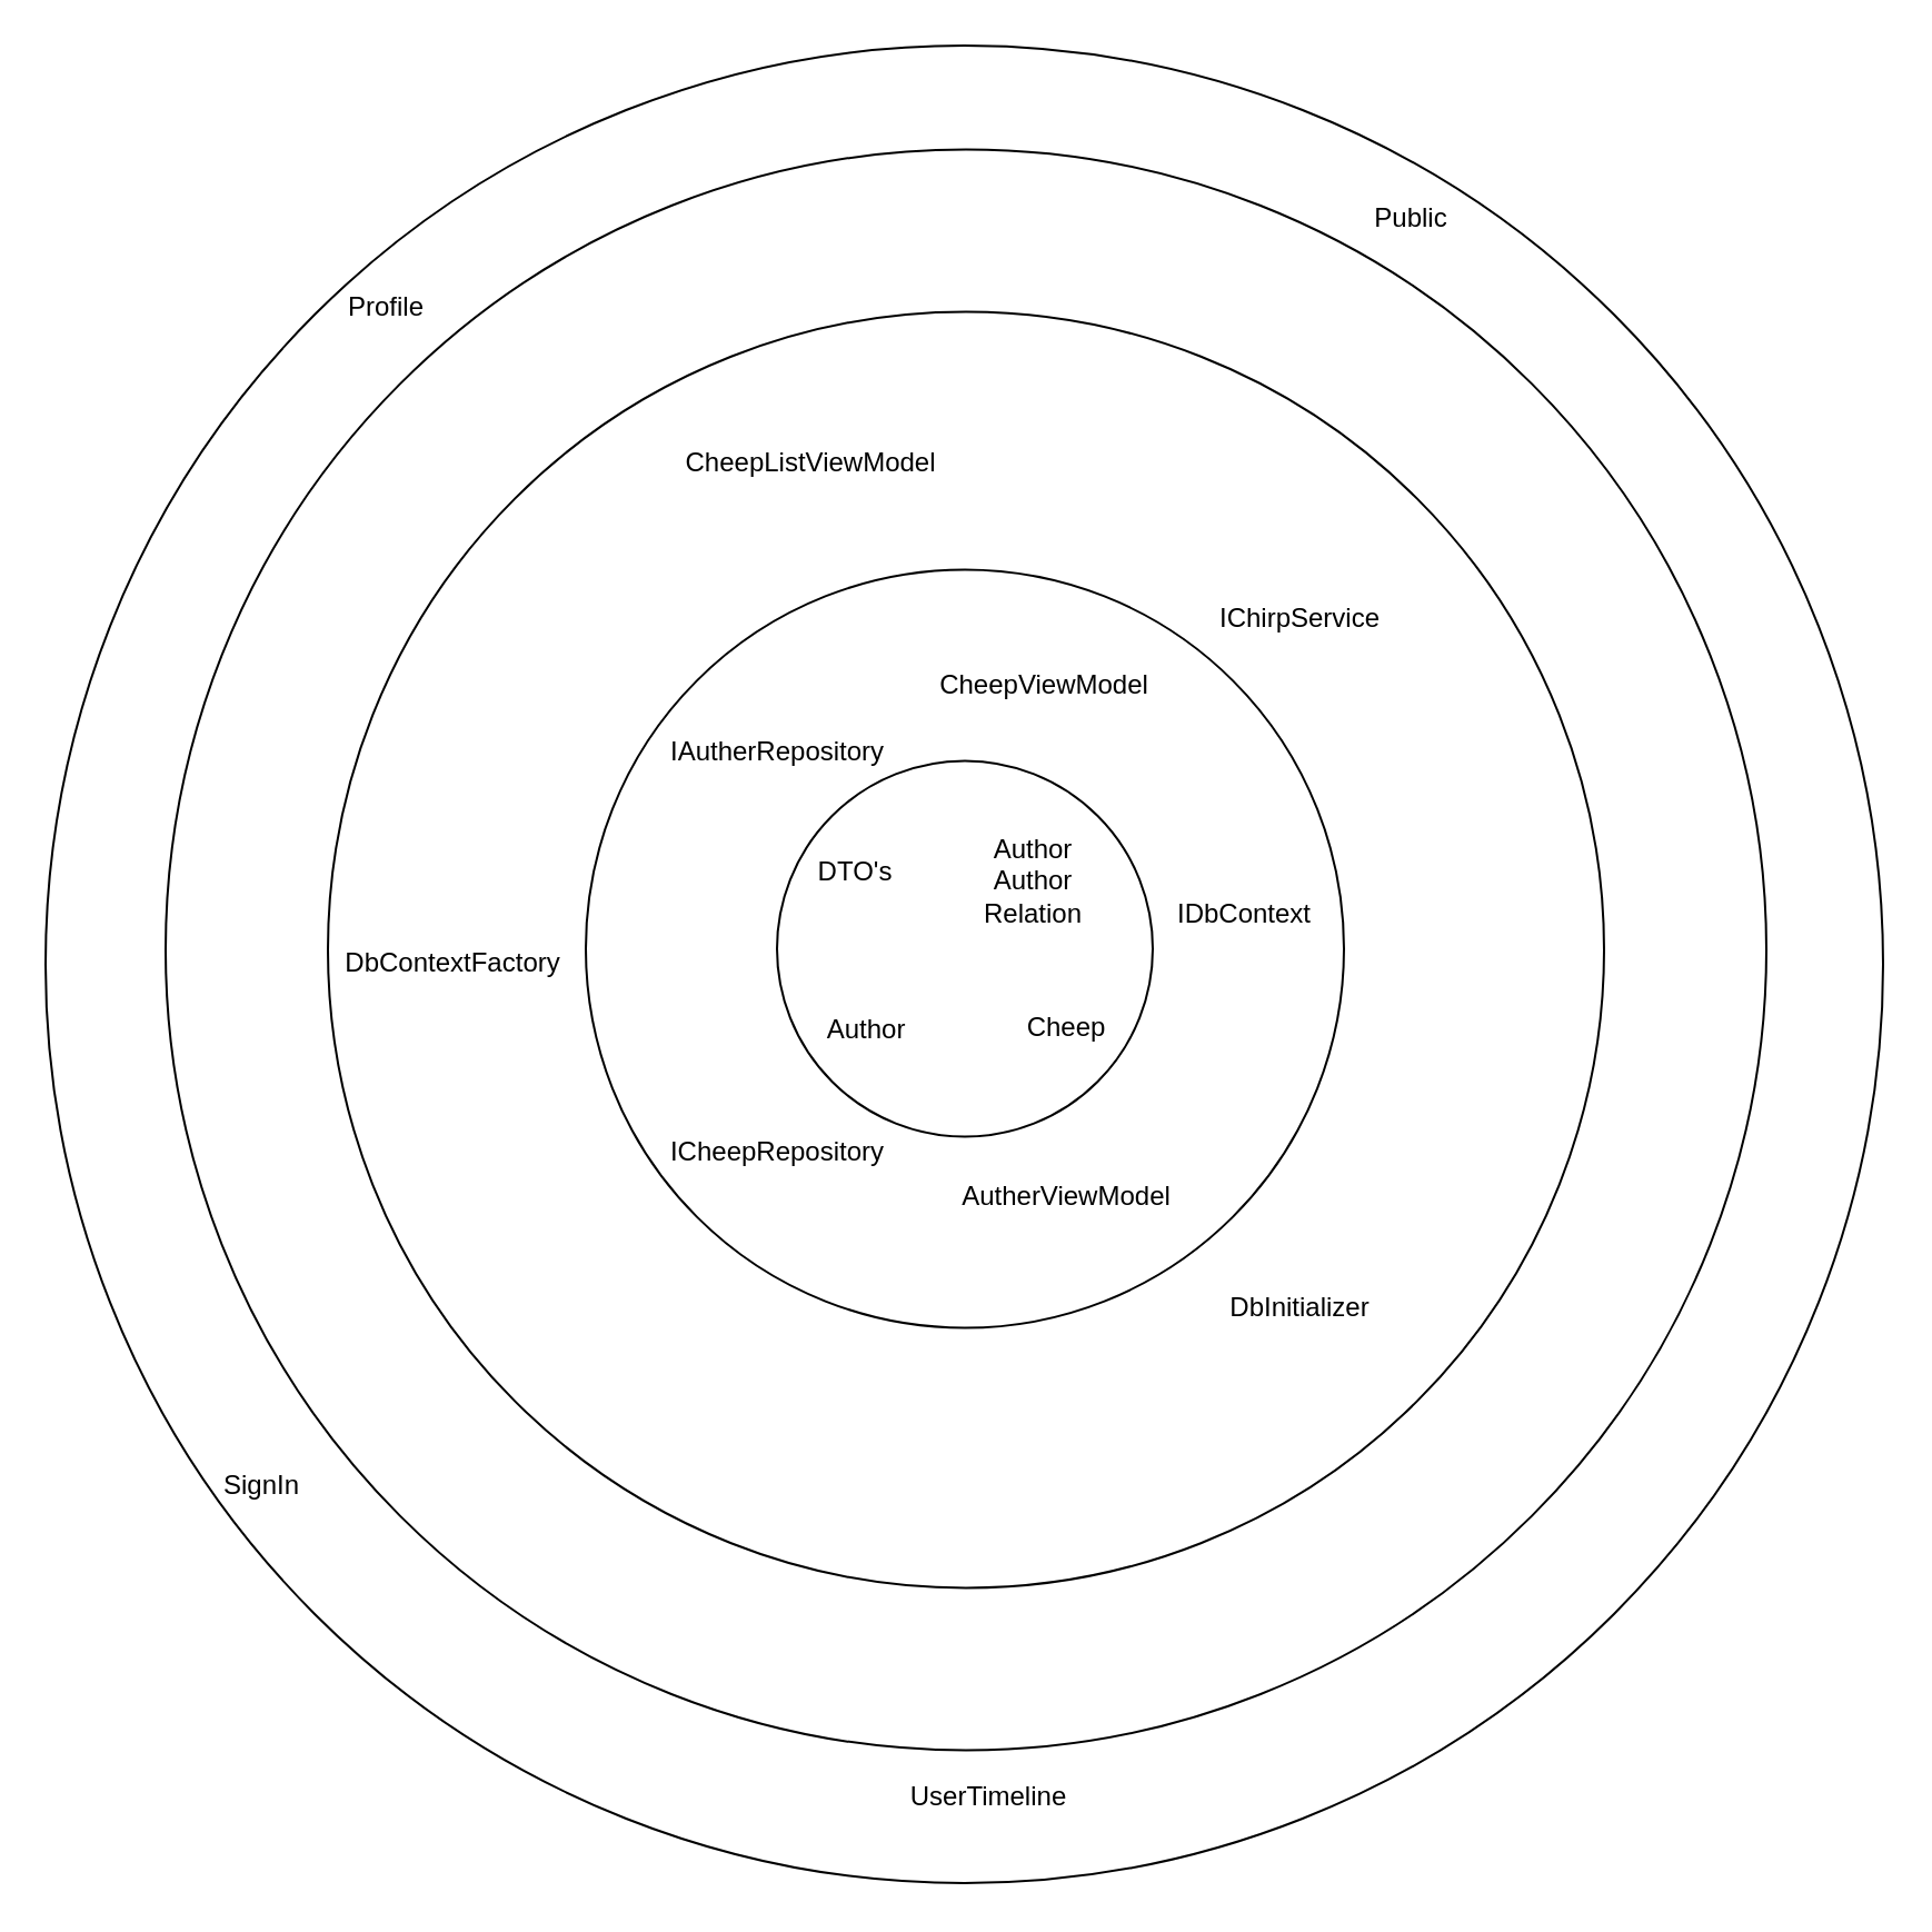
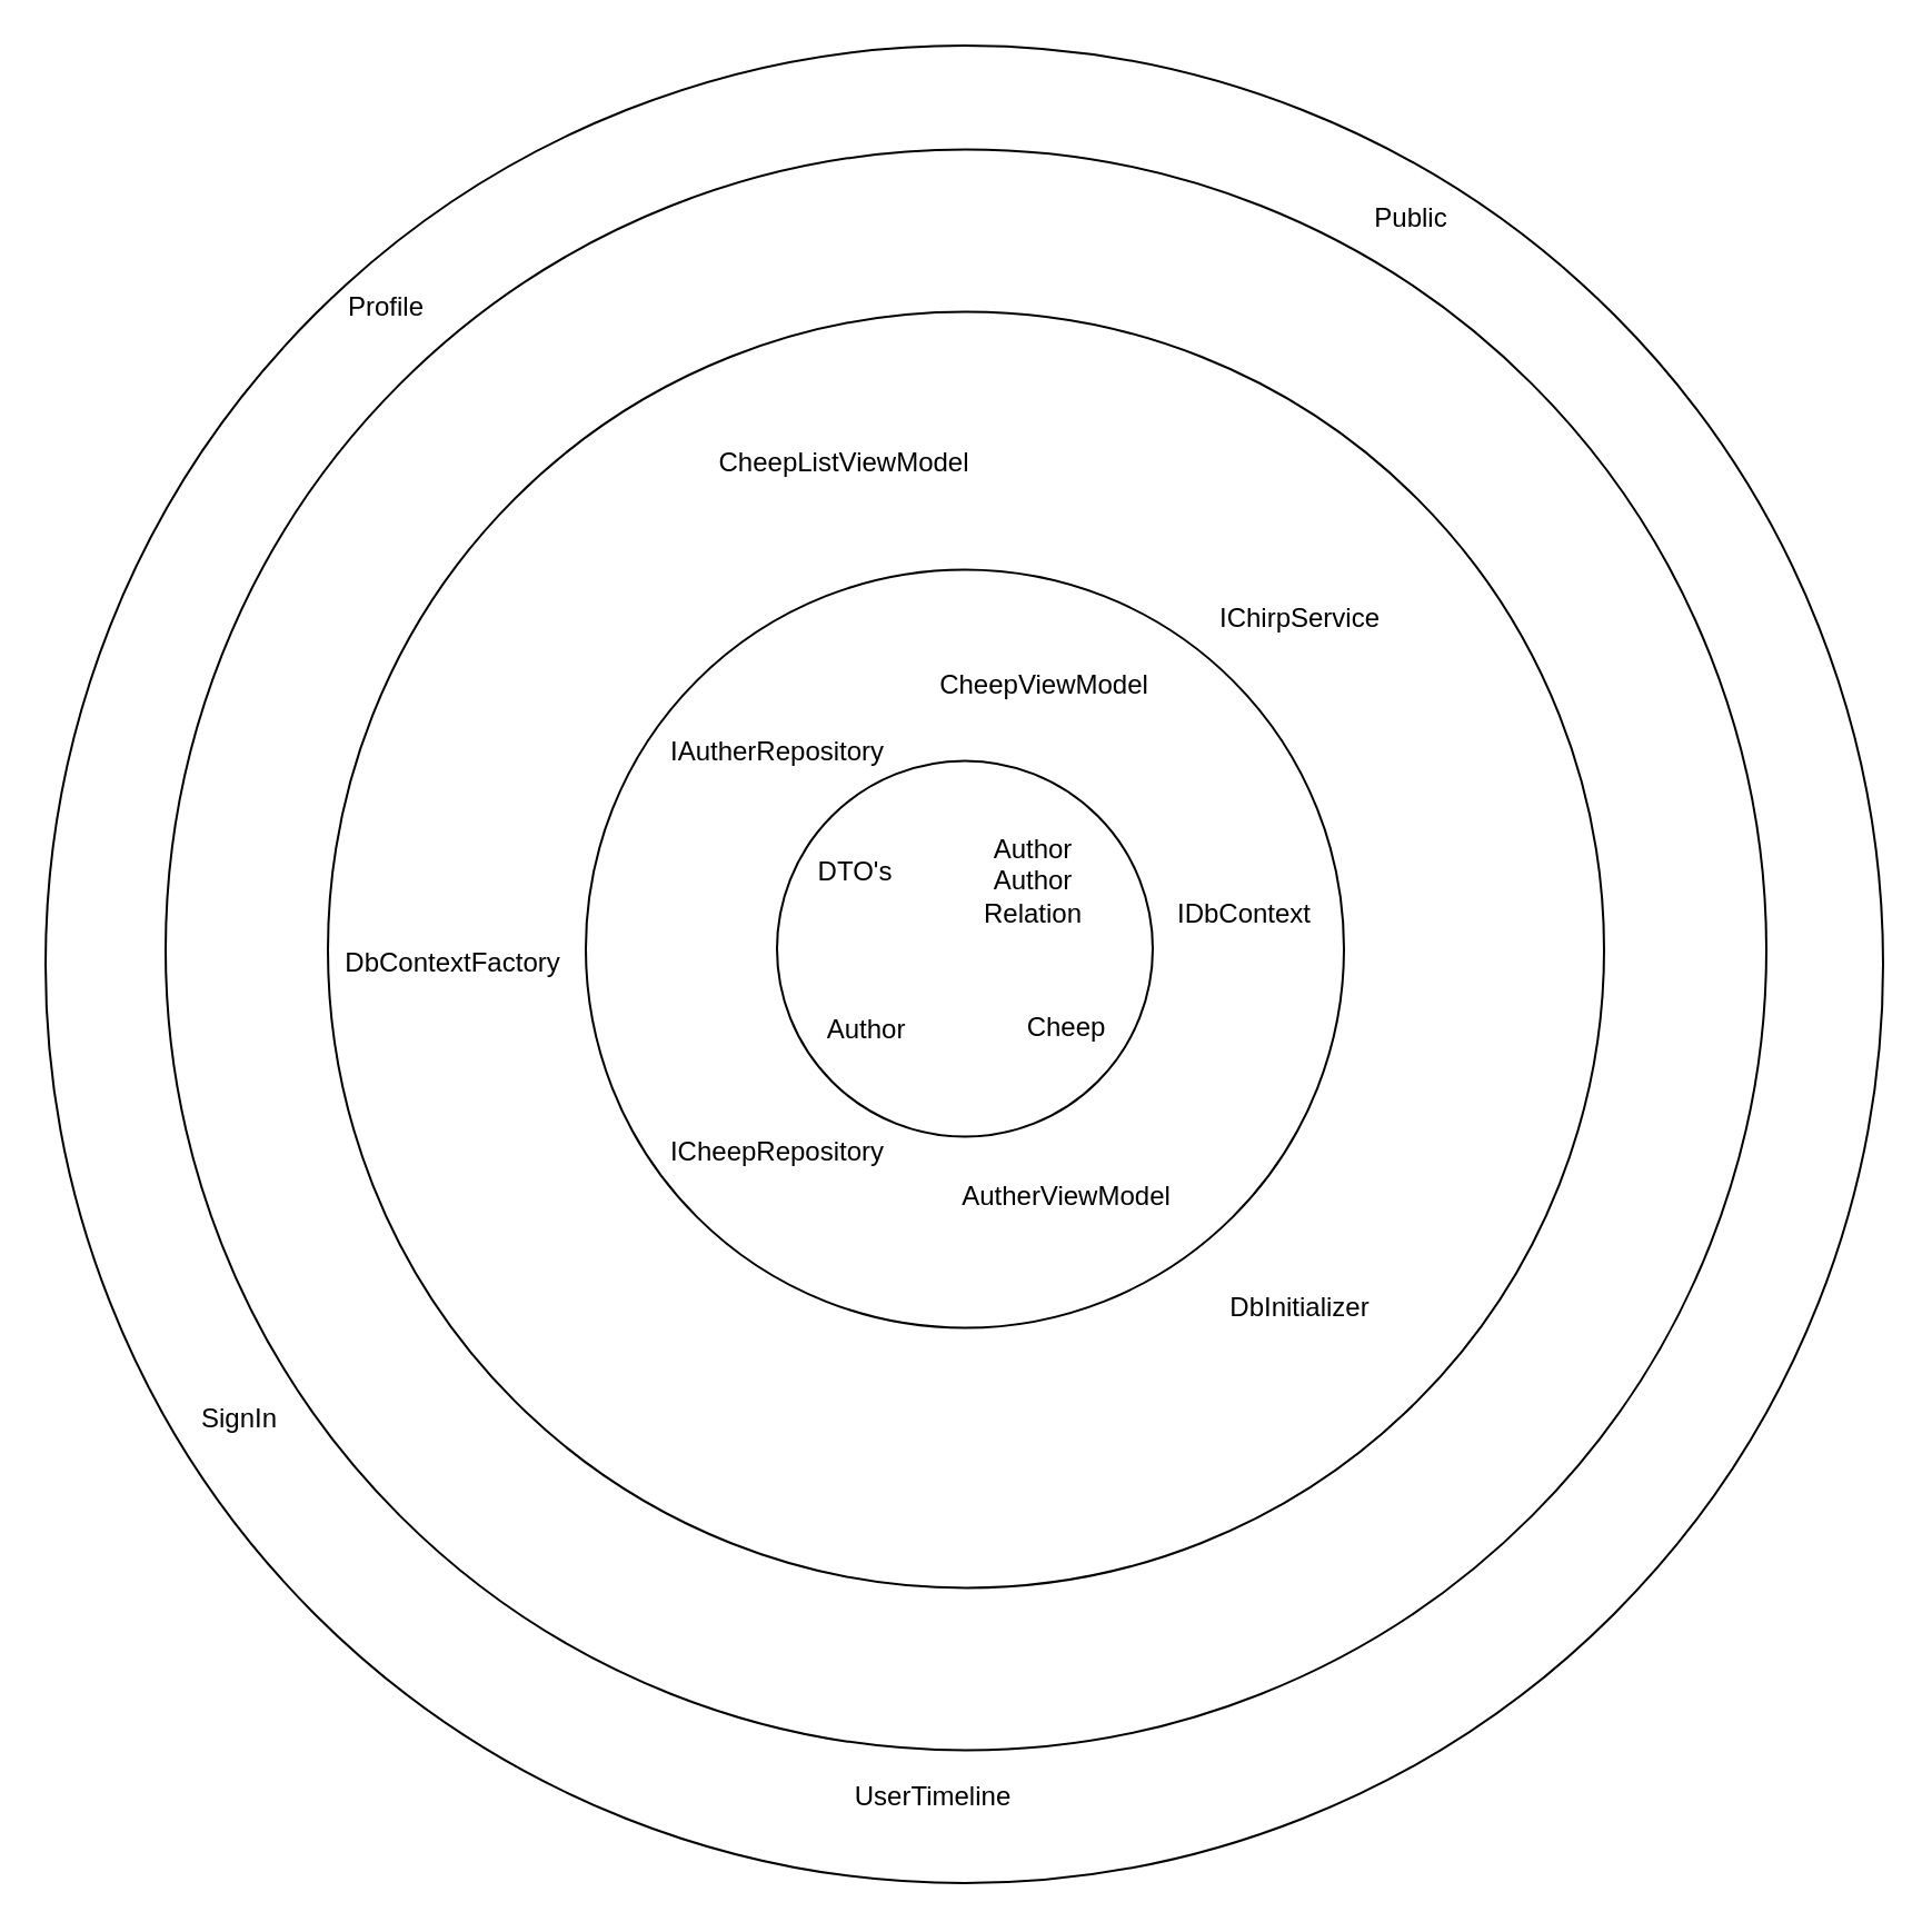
- <mxCell id="19" value="CheepListViewModel" style="text;html=1;align=center;verticalAlign=middle;resizable=0;points=[];autosize=1;strokeColor=none;fillColor=none;" vertex="1" parent="1"><mxGeometry x="294" y="192.75" width="140" height="30" as="geometry" /></mxCell>
+ <mxCell id="19" value="CheepListViewModel" style="text;html=1;align=center;verticalAlign=middle;resizable=0;points=[];autosize=1;strokeColor=none;fillColor=none;" vertex="1" parent="1"><mxGeometry x="309" y="192.75" width="140" height="30" as="geometry" /></mxCell>
- <mxCell id="23" value="SignIn" style="text;html=1;align=center;verticalAlign=middle;resizable=0;points=[];autosize=1;strokeColor=none;fillColor=none;" vertex="1" parent="1"><mxGeometry x="87" y="652.75" width="60" height="30" as="geometry" /></mxCell>
+ <mxCell id="23" value="SignIn" style="text;html=1;align=center;verticalAlign=middle;resizable=0;points=[];autosize=1;strokeColor=none;fillColor=none;" vertex="1" parent="1"><mxGeometry x="77" y="622.75" width="60" height="30" as="geometry" /></mxCell>
- <mxCell id="21" value="UserTimeline" style="text;html=1;align=center;verticalAlign=middle;resizable=0;points=[];autosize=1;strokeColor=none;fillColor=none;" vertex="1" parent="1"><mxGeometry x="399" y="792.75" width="90" height="30" as="geometry" /></mxCell>
+ <mxCell id="21" value="UserTimeline" style="text;html=1;align=center;verticalAlign=middle;resizable=0;points=[];autosize=1;strokeColor=none;fillColor=none;" vertex="1" parent="1"><mxGeometry x="374" y="792.75" width="90" height="30" as="geometry" /></mxCell>
